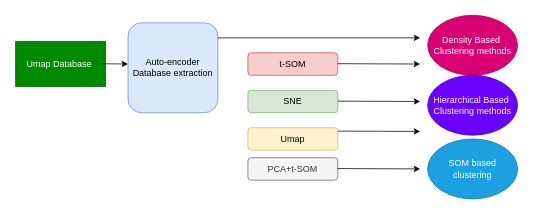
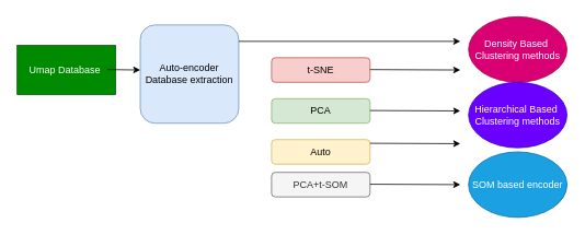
- <mxCell id="4" value="t-SOM" style="rounded=1;whiteSpace=wrap;html=1;fillColor=#f8cecc;strokeColor=#b85450;" vertex="1" parent="1"><mxGeometry x="330" y="70" width="120" height="30" as="geometry" /></mxCell>
+ <mxCell id="4" value="t-SNE" style="rounded=1;whiteSpace=wrap;html=1;fillColor=#f8cecc;strokeColor=#b85450;" vertex="1" parent="1"><mxGeometry x="330" y="70" width="120" height="30" as="geometry" /></mxCell>
- <mxCell id="6" value="SNE" style="rounded=1;whiteSpace=wrap;html=1;fillColor=#d5e8d4;strokeColor=#82b366;" vertex="1" parent="1"><mxGeometry x="330" y="120" width="120" height="30" as="geometry" /></mxCell>
+ <mxCell id="6" value="PCA" style="rounded=1;whiteSpace=wrap;html=1;fillColor=#d5e8d4;strokeColor=#82b366;" vertex="1" parent="1"><mxGeometry x="330" y="120" width="120" height="30" as="geometry" /></mxCell>
- <mxCell id="5" value="Umap" style="rounded=1;whiteSpace=wrap;html=1;fillColor=#fff2cc;strokeColor=#d6b656;" vertex="1" parent="1"><mxGeometry x="330" y="170" width="120" height="30" as="geometry" /></mxCell>
+ <mxCell id="5" value="Auto" style="rounded=1;whiteSpace=wrap;html=1;fillColor=#fff2cc;strokeColor=#d6b656;" vertex="1" parent="1"><mxGeometry x="330" y="170" width="120" height="30" as="geometry" /></mxCell>
- <mxCell id="15" value="SOM based clustering" style="ellipse;whiteSpace=wrap;html=1;fillColor=#1ba1e2;strokeColor=#006EAF;fontColor=#ffffff;" vertex="1" parent="1"><mxGeometry x="570" y="185" width="120" height="80" as="geometry" /></mxCell>
+ <mxCell id="15" value="SOM based encoder" style="ellipse;whiteSpace=wrap;html=1;fillColor=#1ba1e2;strokeColor=#006EAF;fontColor=#ffffff;" vertex="1" parent="1"><mxGeometry x="570" y="185" width="120" height="80" as="geometry" /></mxCell>
